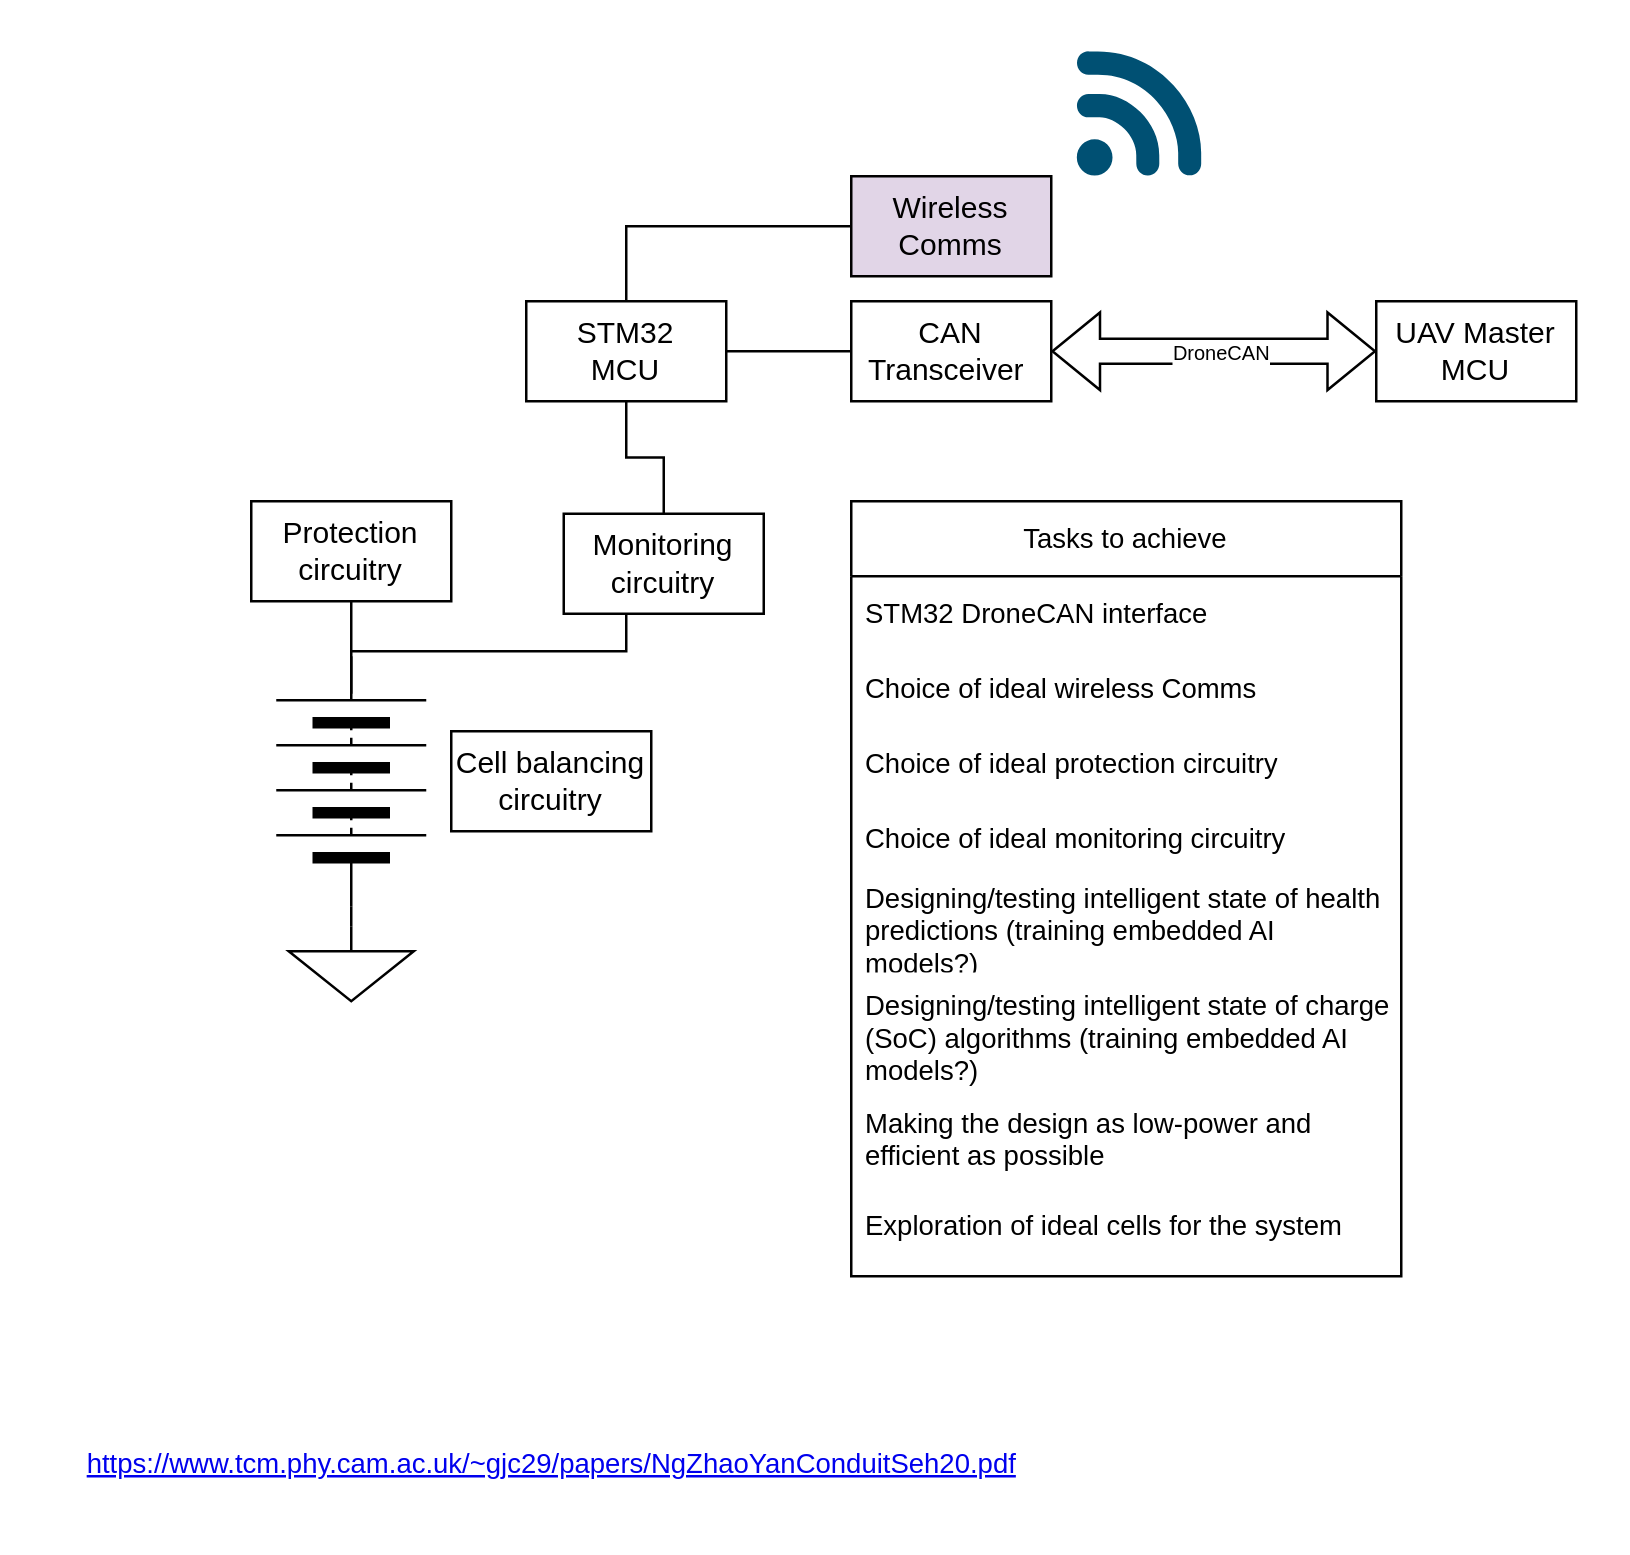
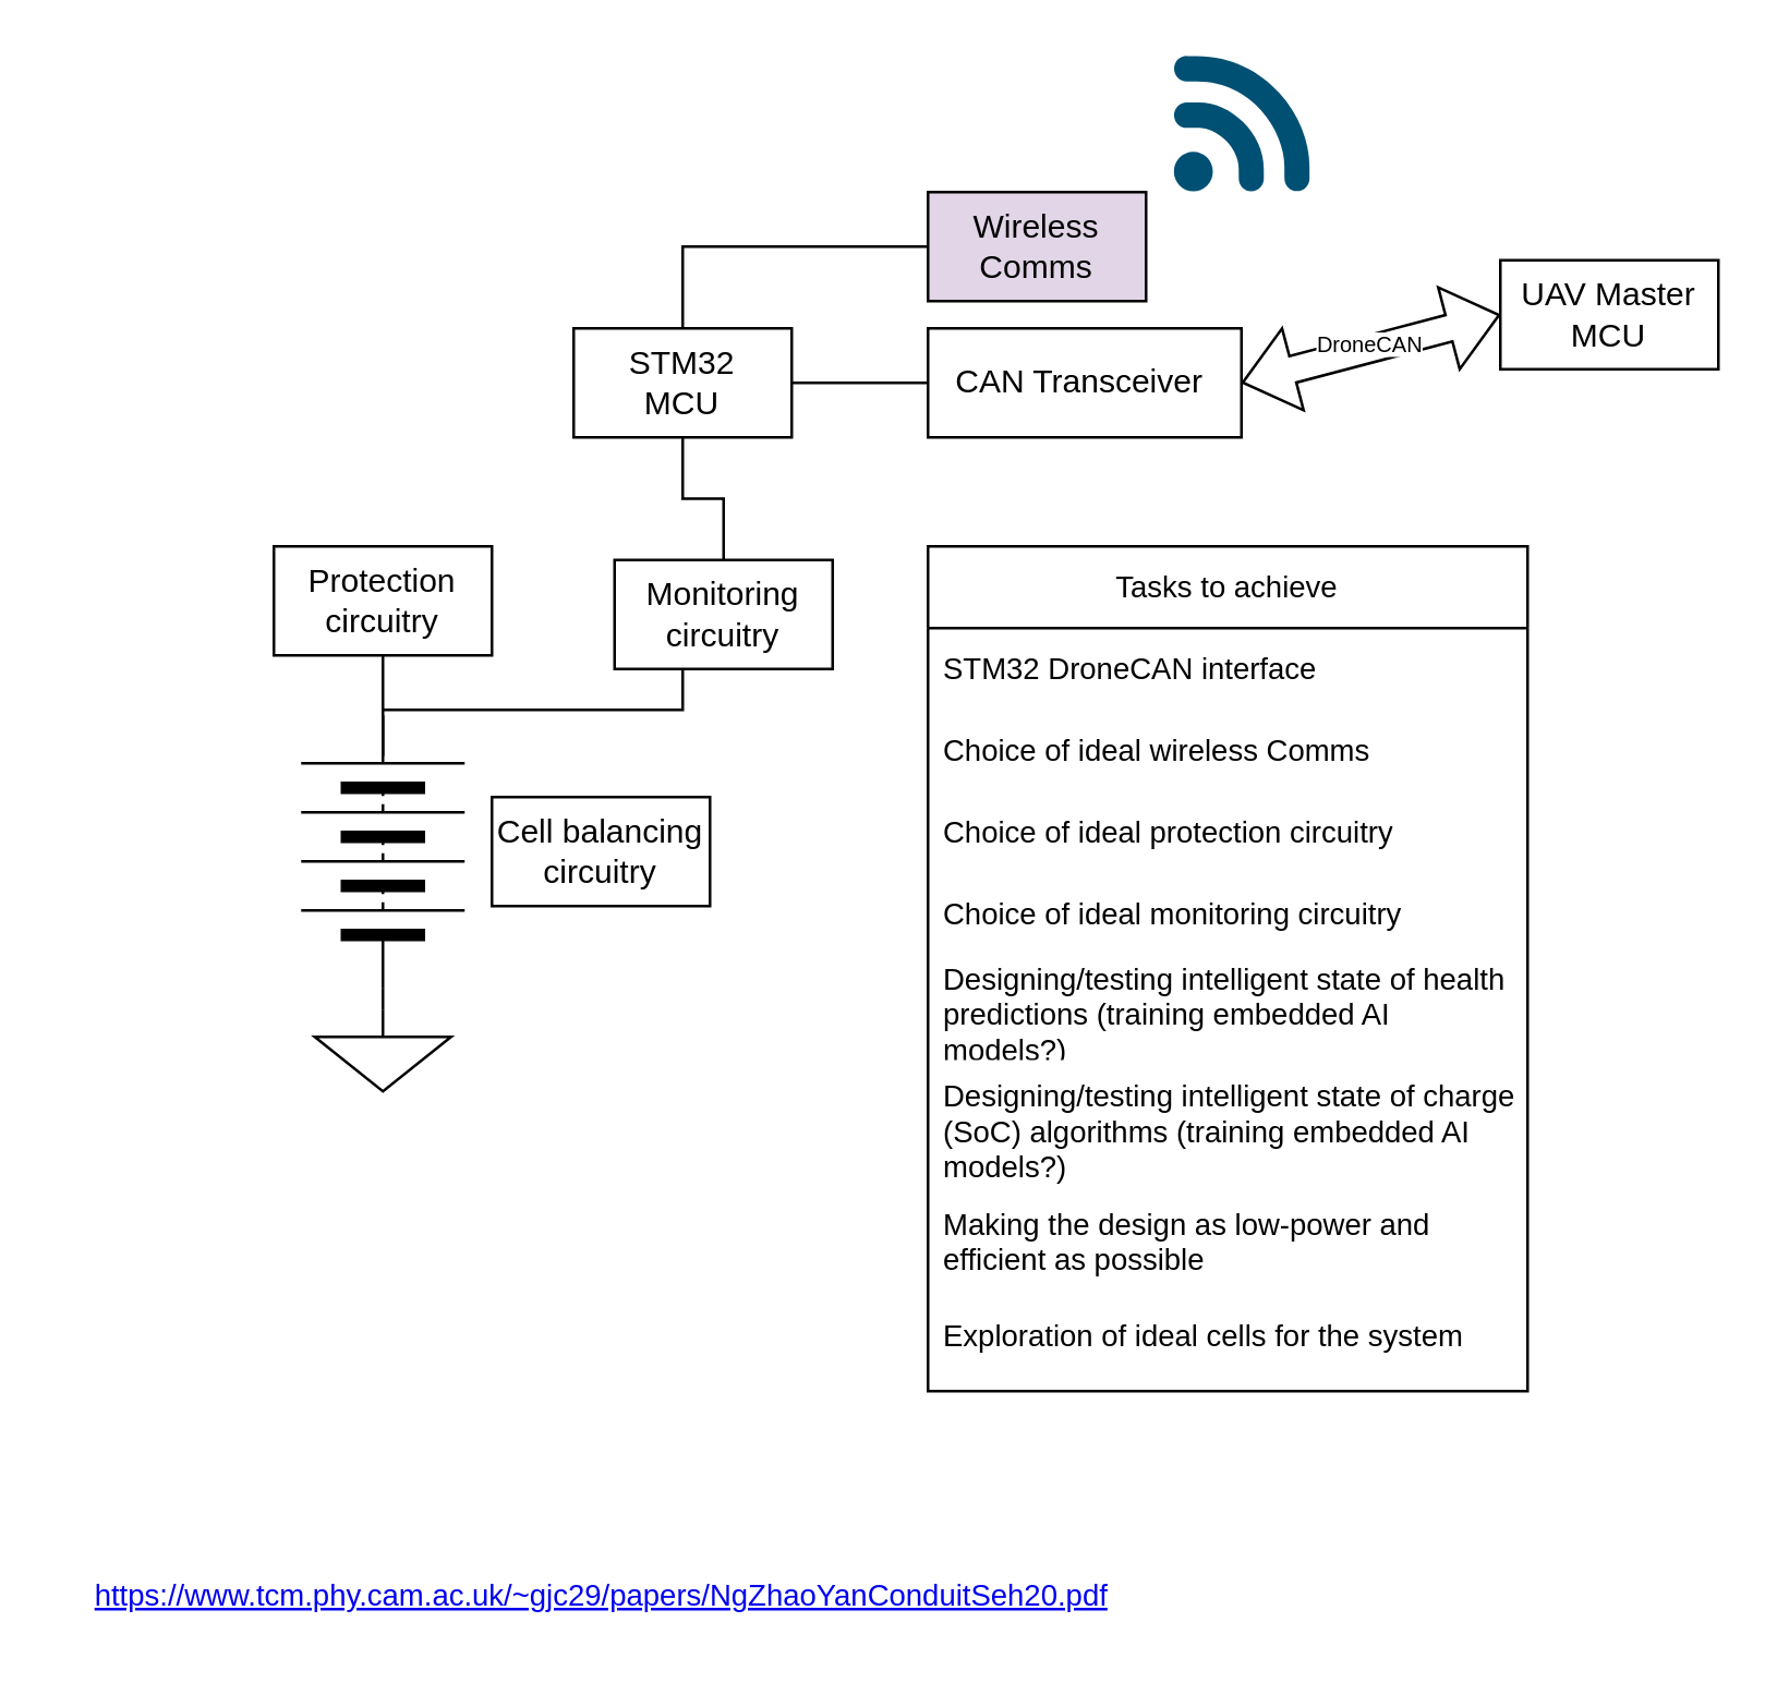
- <mxCell id="13" value="CAN Transceiver&amp;nbsp;" style="rounded=0;whiteSpace=wrap;html=1;" vertex="1" parent="1"><mxGeometry x="340" y="120" width="80" height="40" as="geometry" /></mxCell>
+ <mxCell id="13" value="CAN Transceiver&amp;nbsp;" style="rounded=0;whiteSpace=wrap;html=1;" vertex="1" parent="1"><mxGeometry x="340" y="120" width="115" height="40" as="geometry" /></mxCell>
- <mxCell id="19" value="UAV Master MCU" style="rounded=0;whiteSpace=wrap;html=1;" vertex="1" parent="1"><mxGeometry x="550" y="120" width="80" height="40" as="geometry" /></mxCell>
+ <mxCell id="19" value="UAV Master MCU" style="rounded=0;whiteSpace=wrap;html=1;" vertex="1" parent="1"><mxGeometry x="550" y="95" width="80" height="40" as="geometry" /></mxCell>
